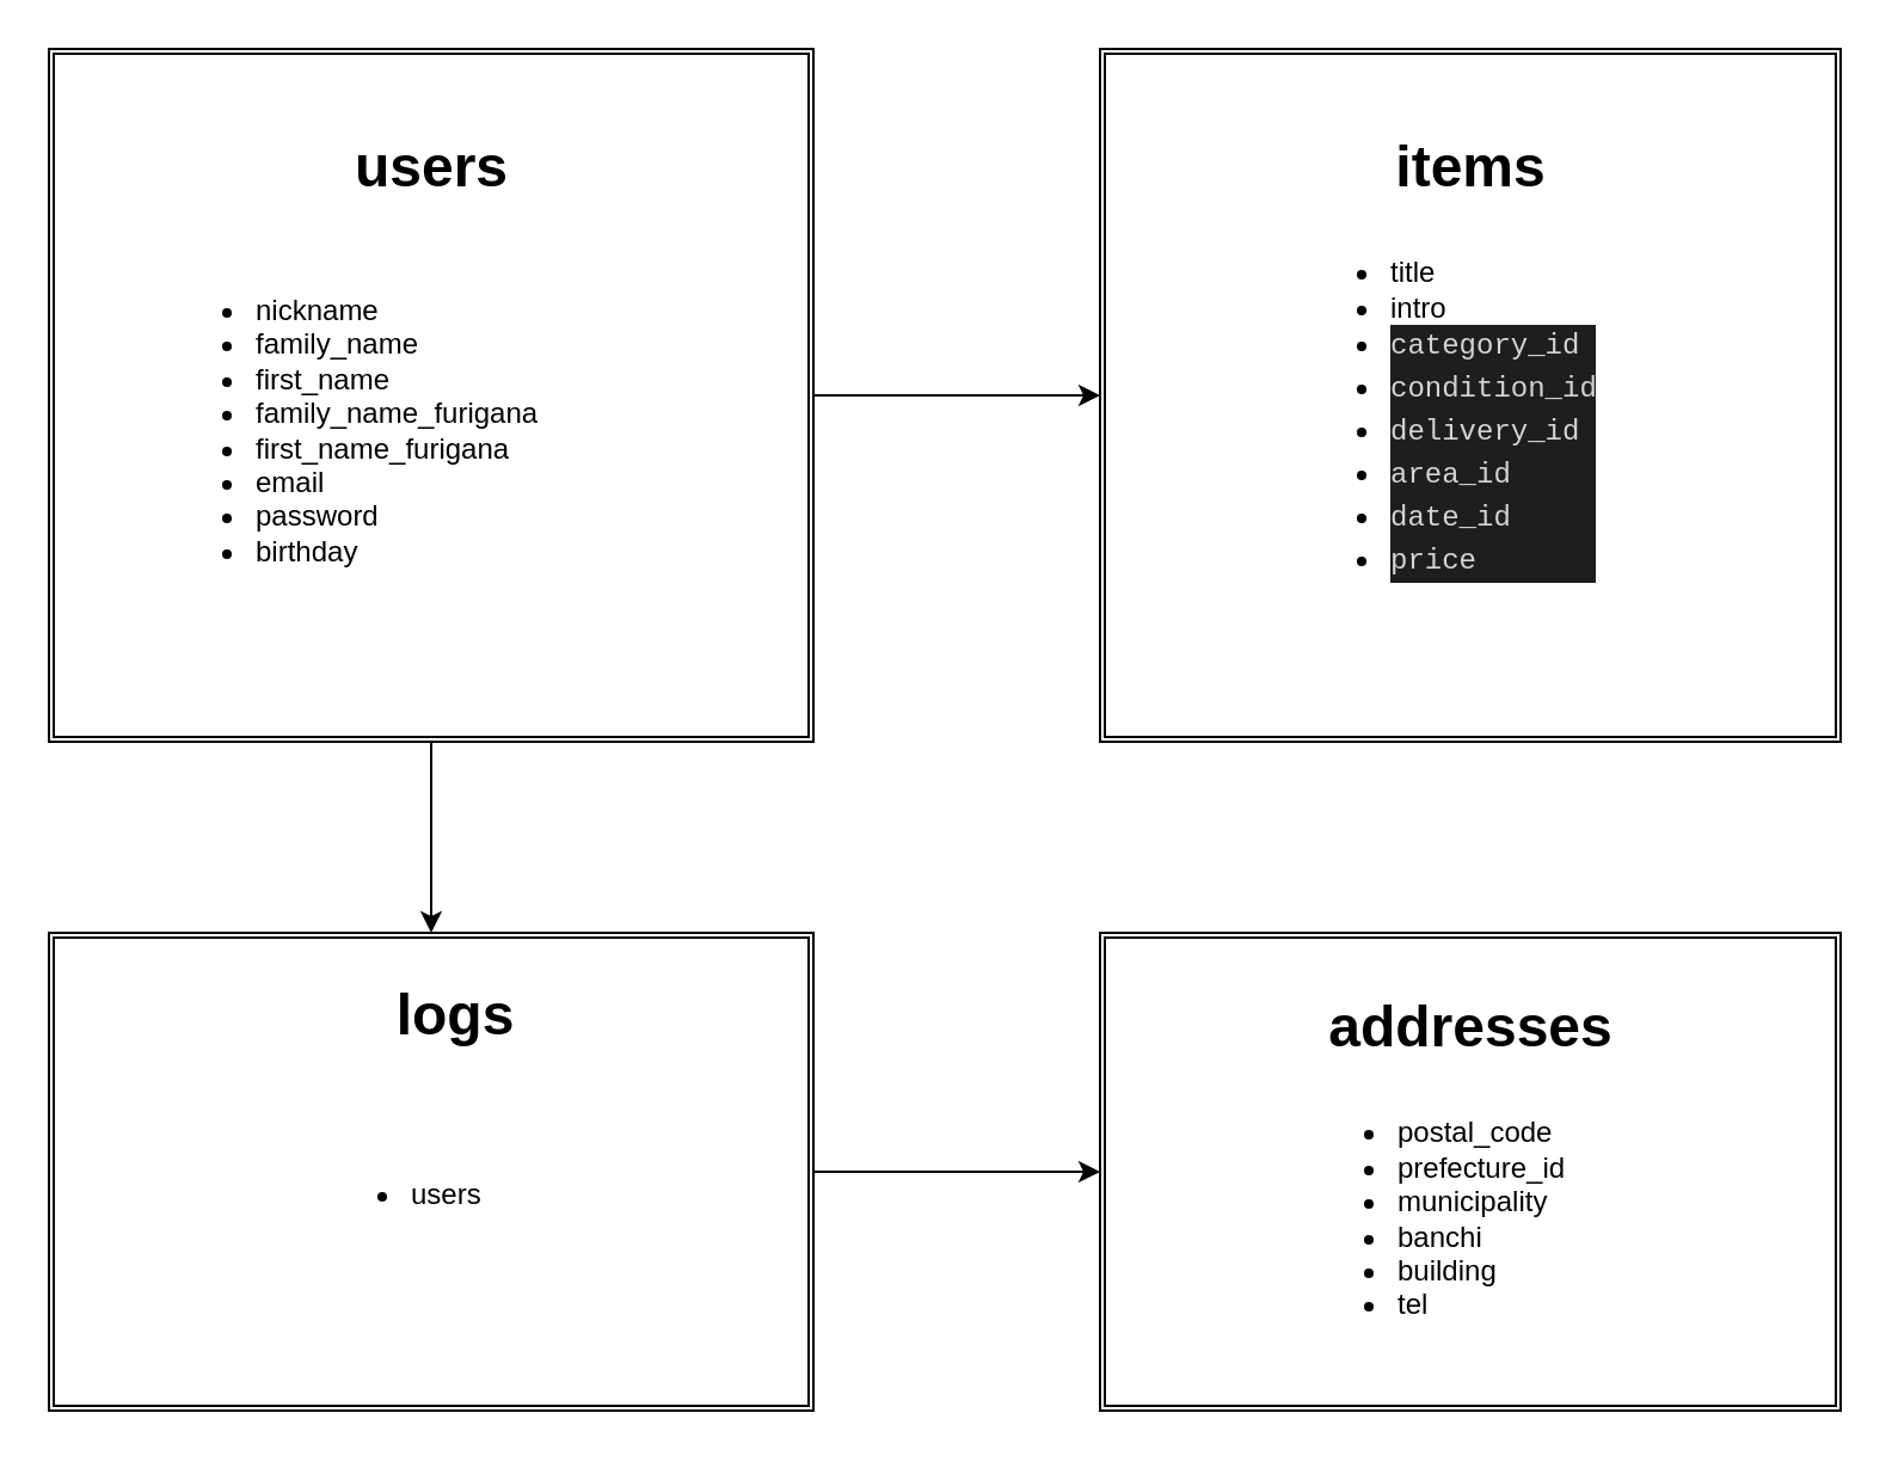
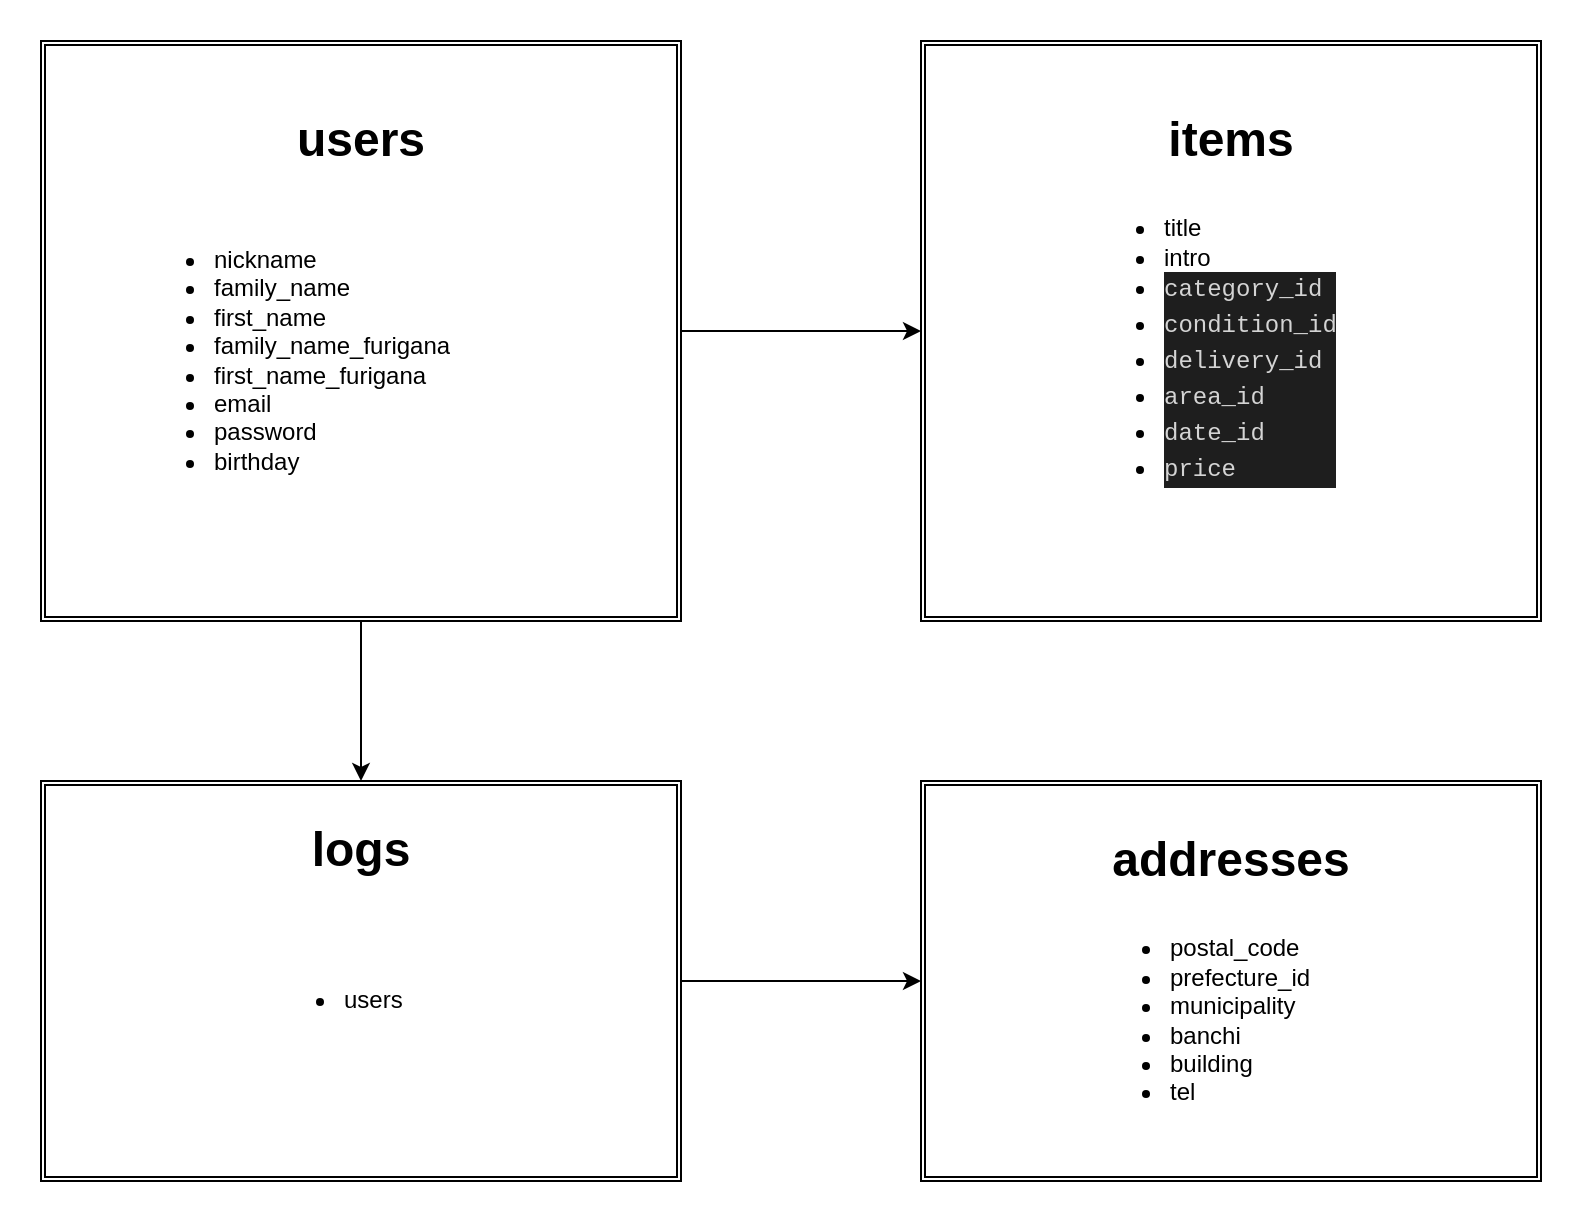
- <mxCell id="12" value="logs" style="text;strokeColor=none;fillColor=none;html=1;fontSize=24;fontStyle=1;verticalAlign=middle;align=center;" parent="1" vertex="1"><mxGeometry x="140" y="410" width="100" height="30" as="geometry" /></mxCell>
+ <mxCell id="12" value="logs" style="text;strokeColor=none;fillColor=none;html=1;fontSize=24;fontStyle=1;verticalAlign=middle;align=center;" parent="1" vertex="1"><mxGeometry x="130" y="410" width="100" height="30" as="geometry" /></mxCell>
